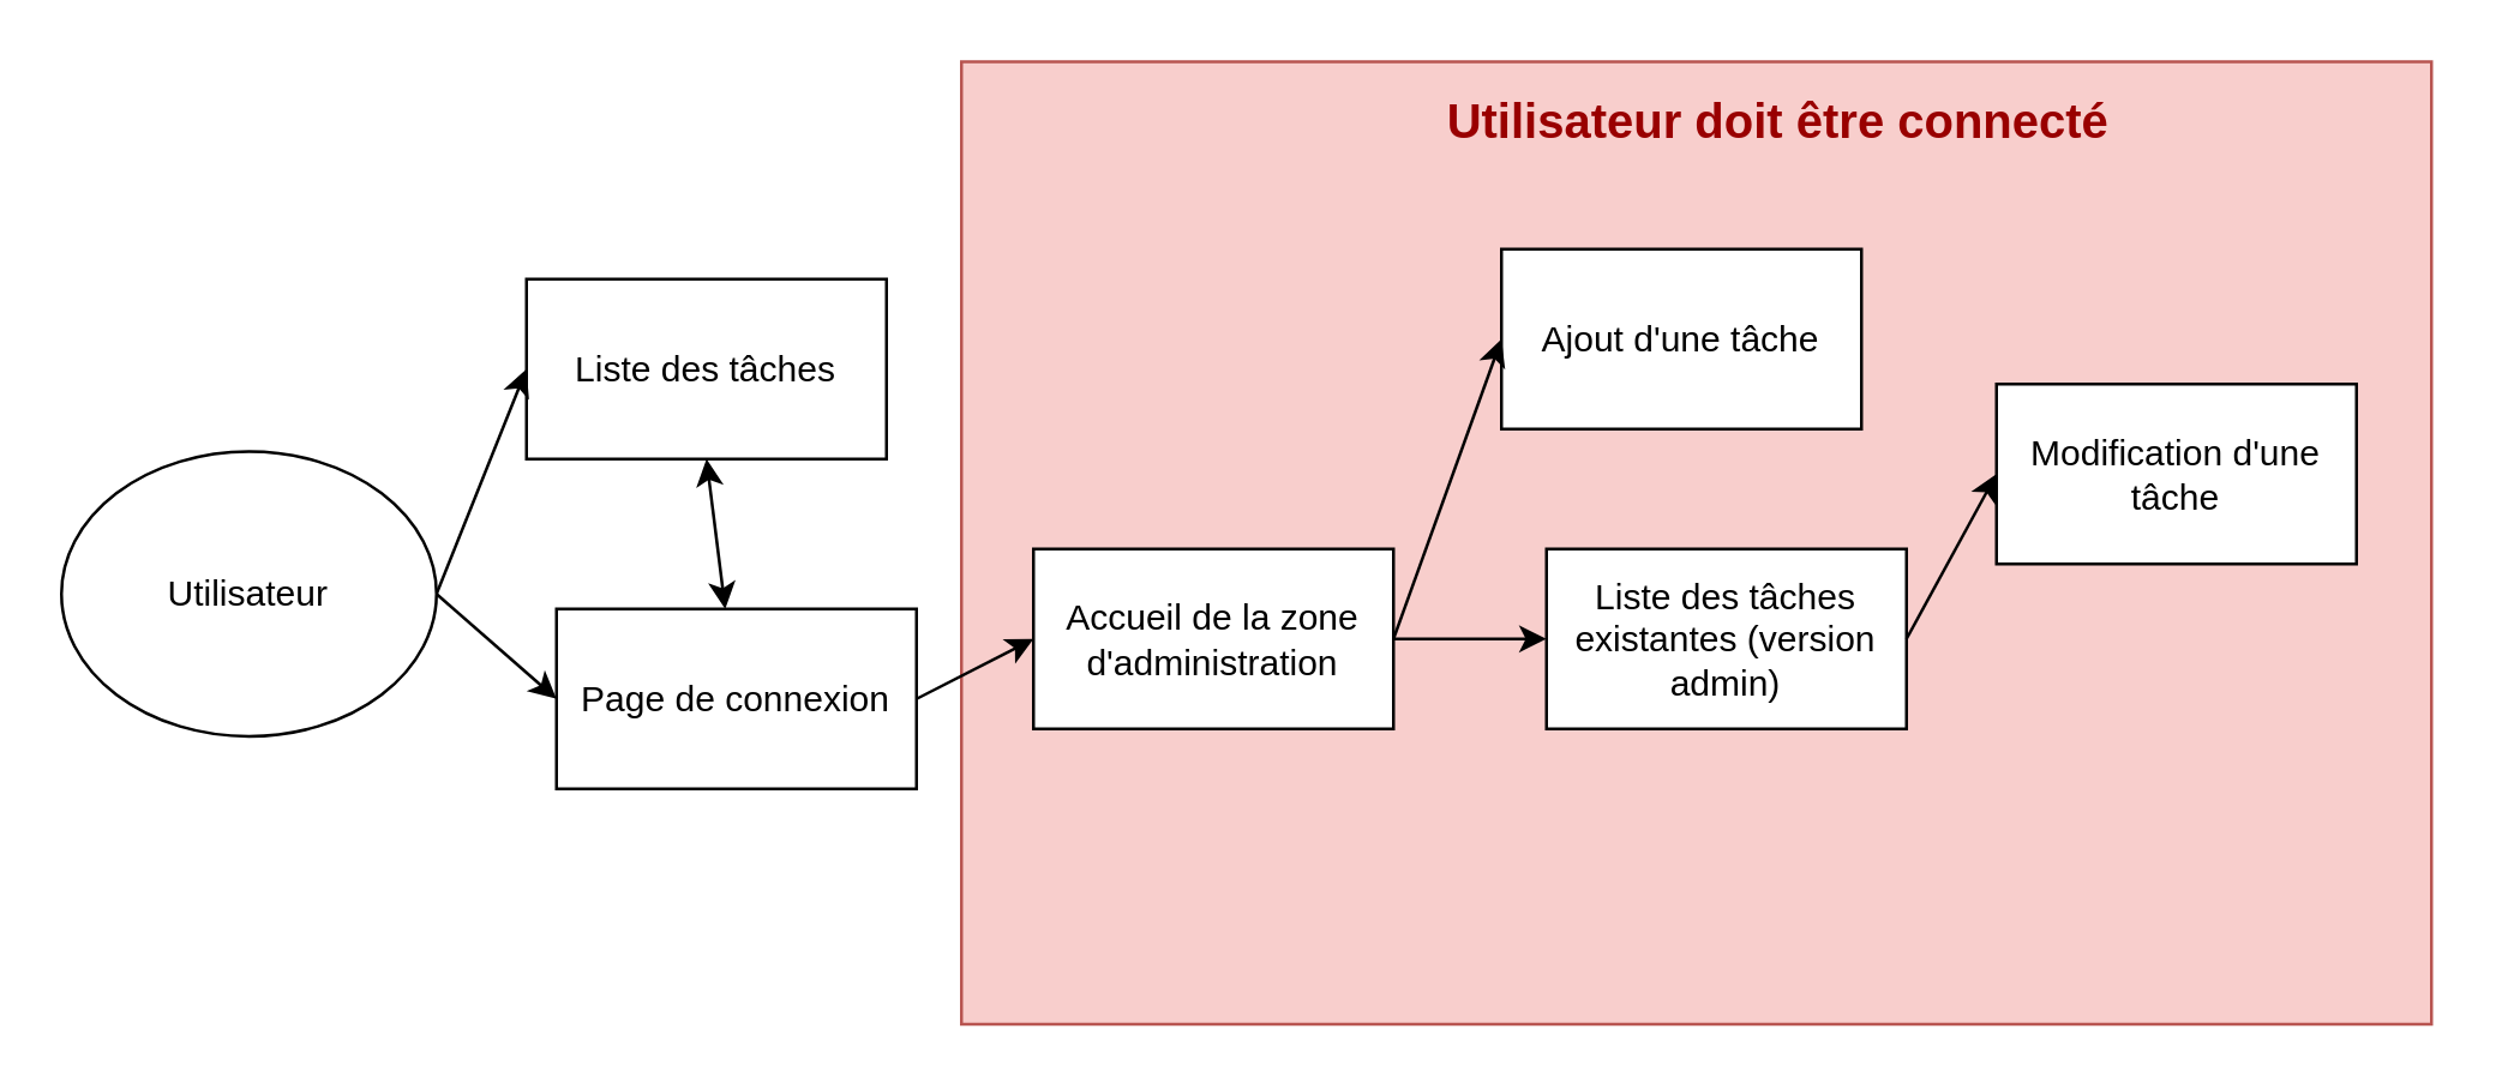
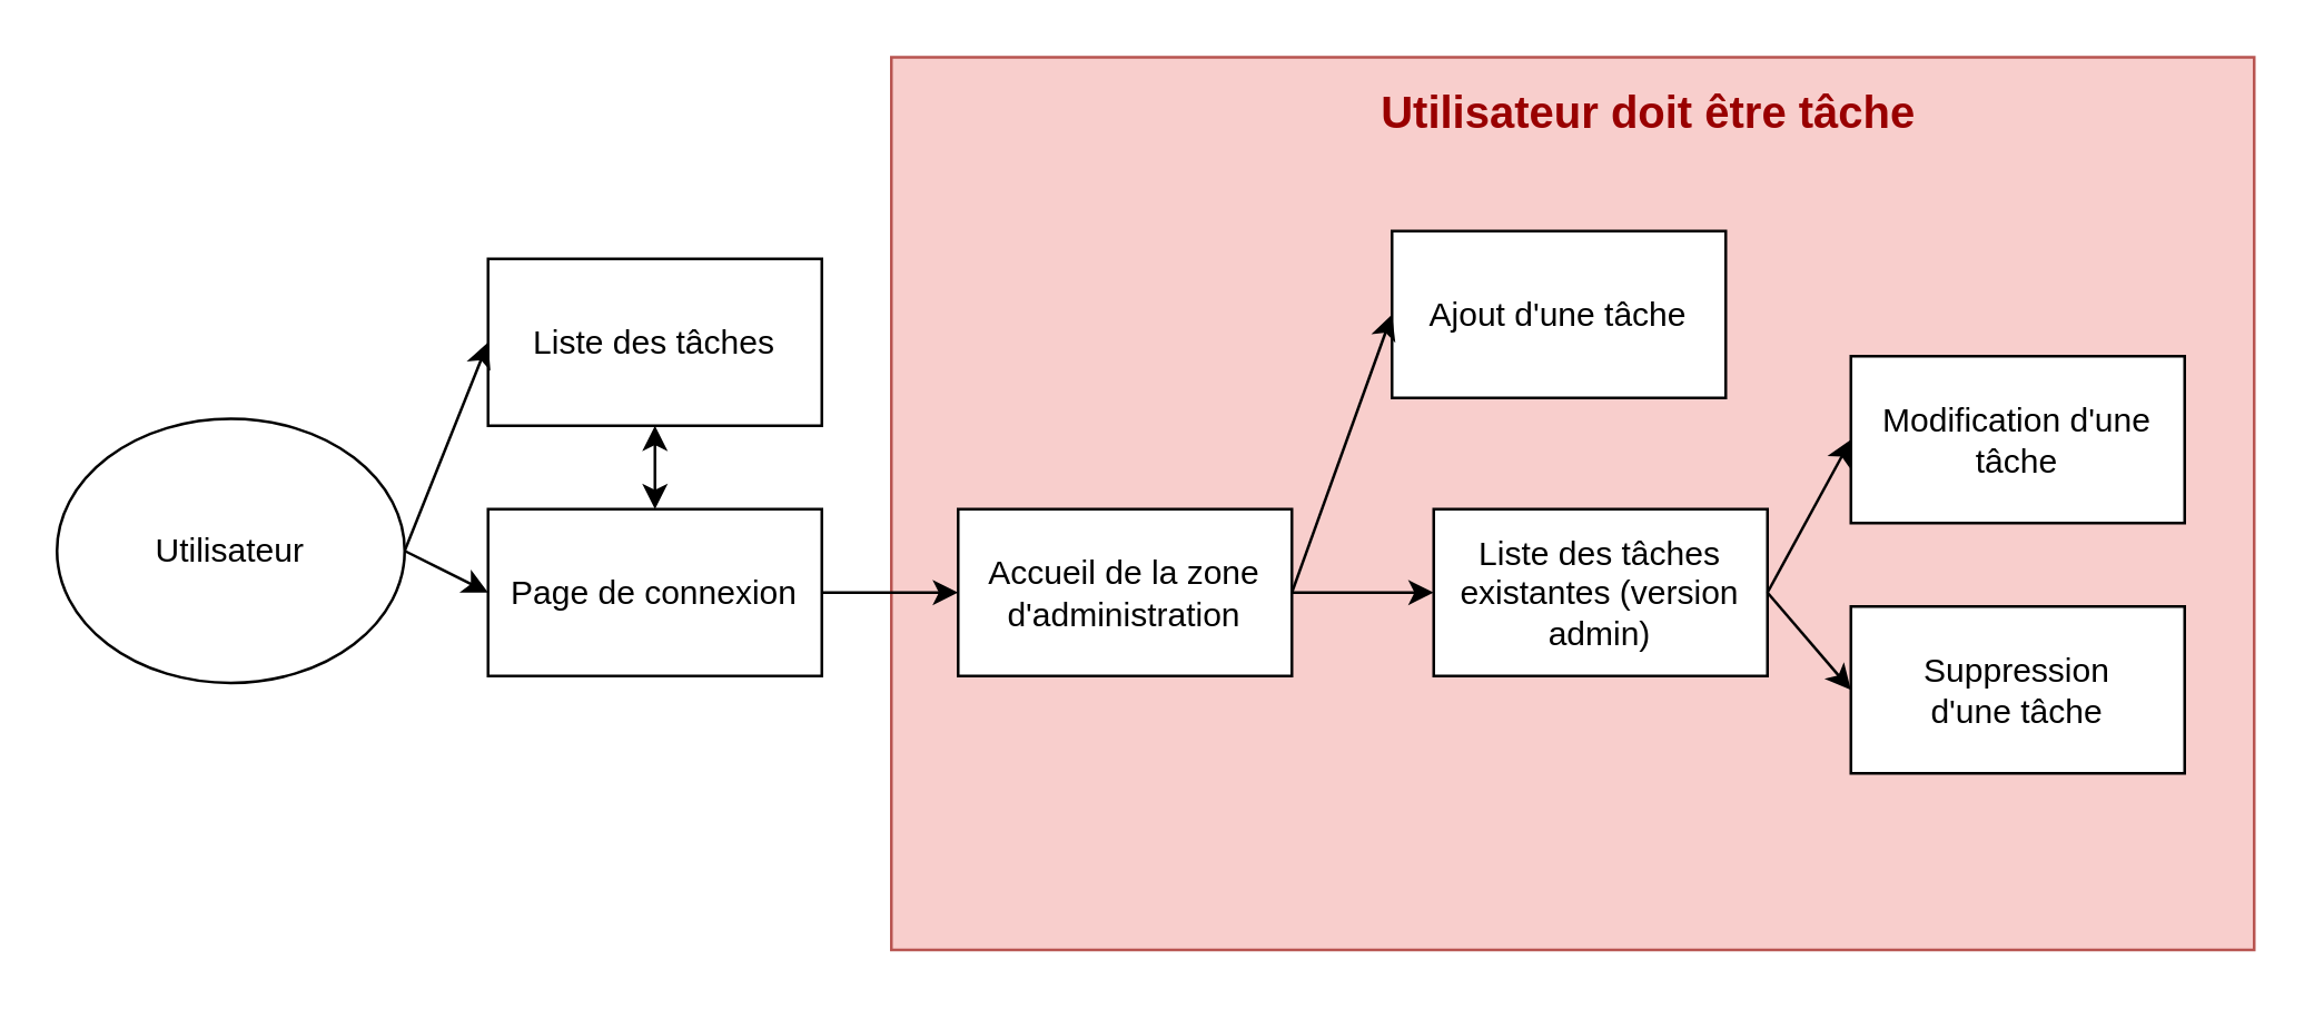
- <mxCell id="19" value="Utilisateur doit être connecté" style="text;html=1;strokeColor=none;fillColor=none;align=center;verticalAlign=middle;whiteSpace=wrap;rounded=0;fontSize=16;fontColor=#990000;fontStyle=1" vertex="1" parent="1"><mxGeometry x="450" y="30" width="285" height="20" as="geometry" /></mxCell>
+ <mxCell id="19" value="Utilisateur doit être tâche" style="text;html=1;strokeColor=none;fillColor=none;align=center;verticalAlign=middle;whiteSpace=wrap;rounded=0;fontSize=16;fontColor=#990000;fontStyle=1" vertex="1" parent="1"><mxGeometry x="450" y="30" width="285" height="20" as="geometry" /></mxCell>
+ <mxCell id="18" value="" style="endArrow=classic;html=1;exitX=1;exitY=0.5;exitDx=0;exitDy=0;entryX=0;entryY=0.5;entryDx=0;entryDy=0;" edge="1" parent="1" source="11" target="15"><mxGeometry width="50" height="50" relative="1" as="geometry"><mxPoint x="645" y="222.5" as="sourcePoint" /><mxPoint x="675" y="167.5" as="targetPoint" /></mxGeometry></mxCell>
- <mxCell id="4" value="Page de connexion" style="rounded=0;whiteSpace=wrap;html=1;" vertex="1" parent="1"><mxGeometry x="185" y="202.5" width="120" height="60" as="geometry" /></mxCell>
+ <mxCell id="4" value="Page de connexion" style="rounded=0;whiteSpace=wrap;html=1;" vertex="1" parent="1"><mxGeometry x="175" y="182.5" width="120" height="60" as="geometry" /></mxCell>
+ <mxCell id="15" value="Suppression &lt;br&gt;d'une tâche" style="rounded=0;whiteSpace=wrap;html=1;" vertex="1" parent="1"><mxGeometry x="665" y="217.5" width="120" height="60" as="geometry" /></mxCell>
